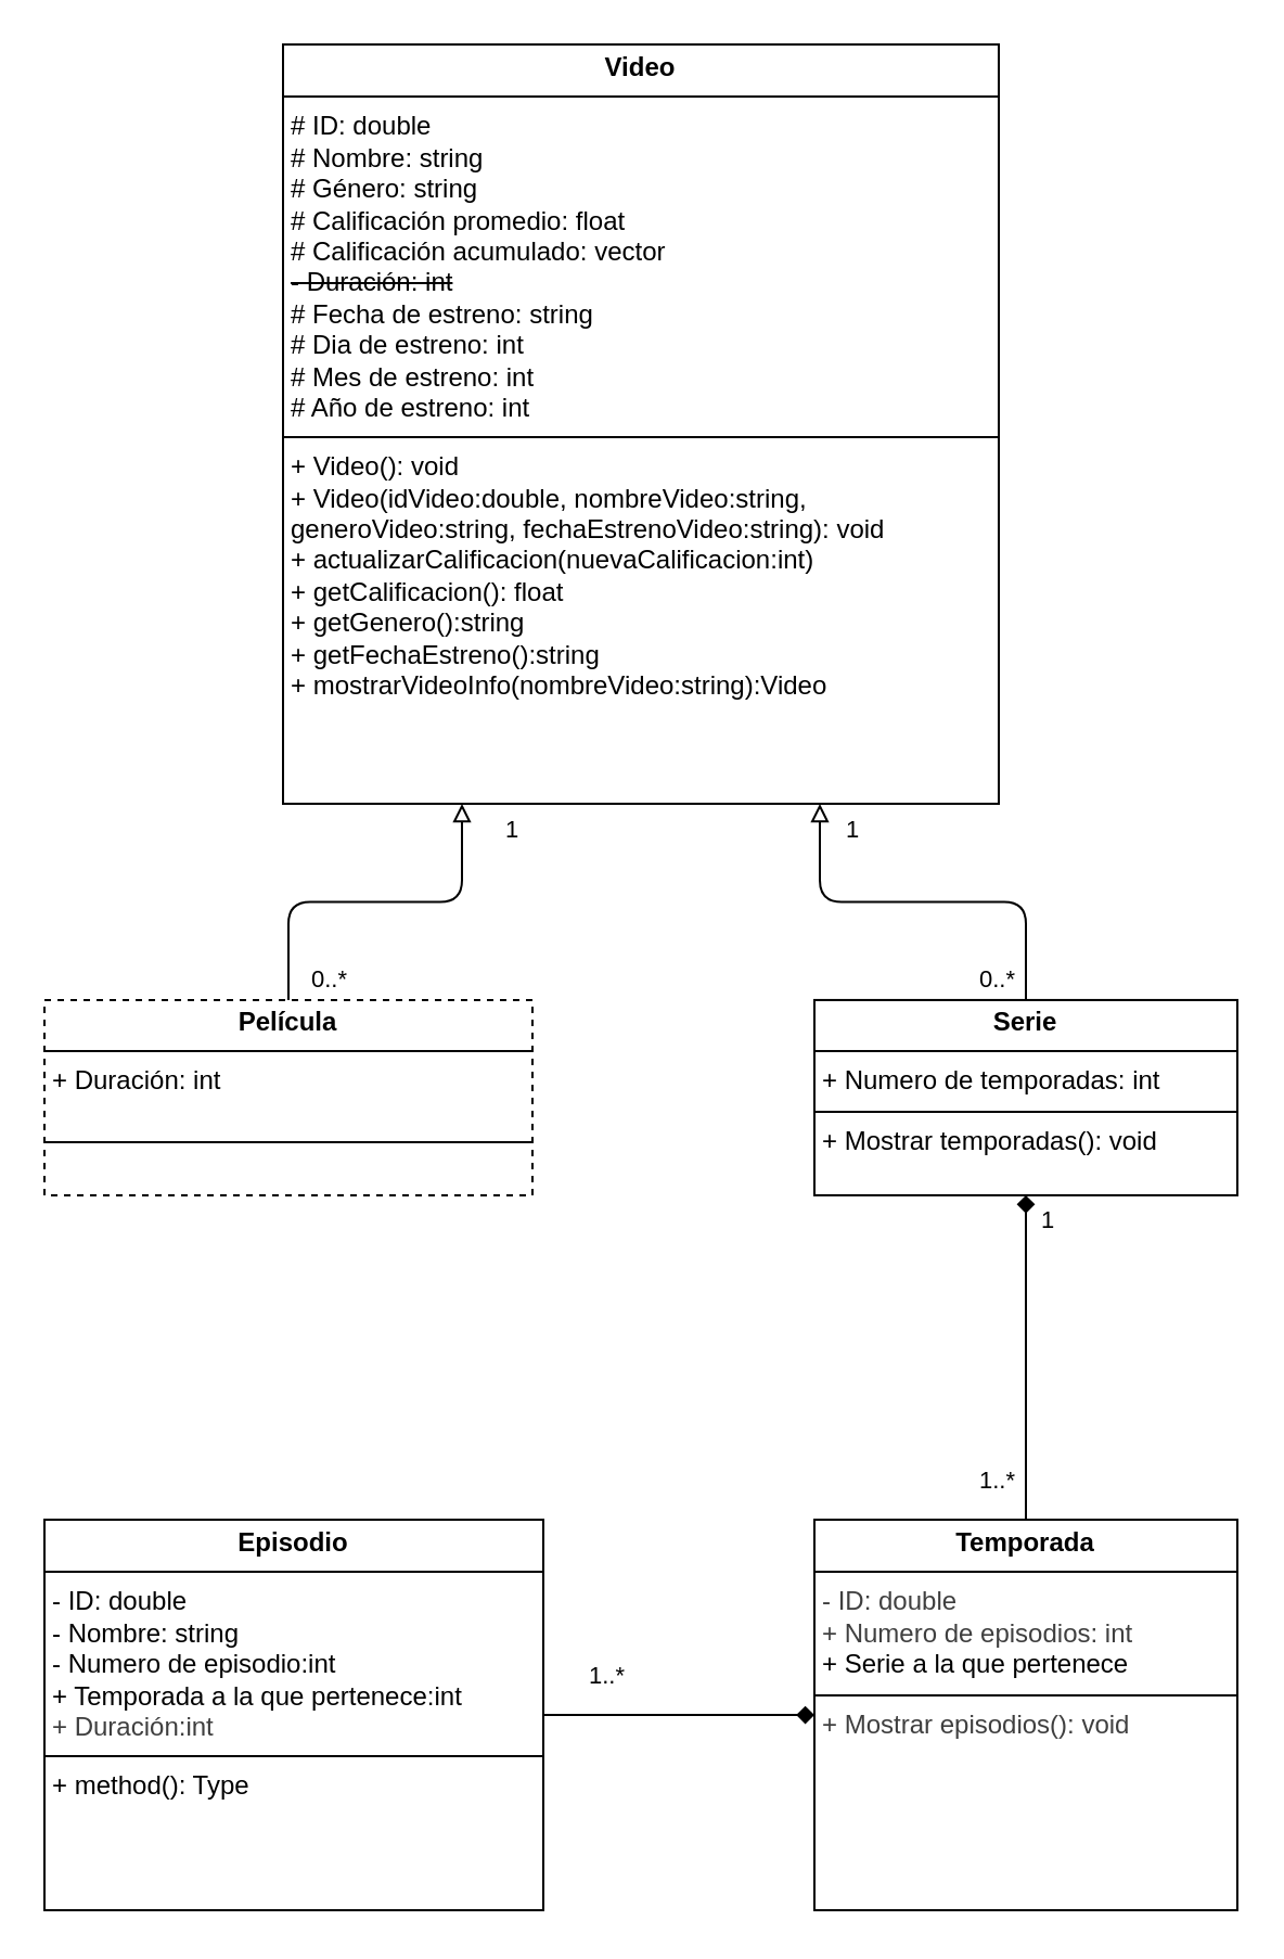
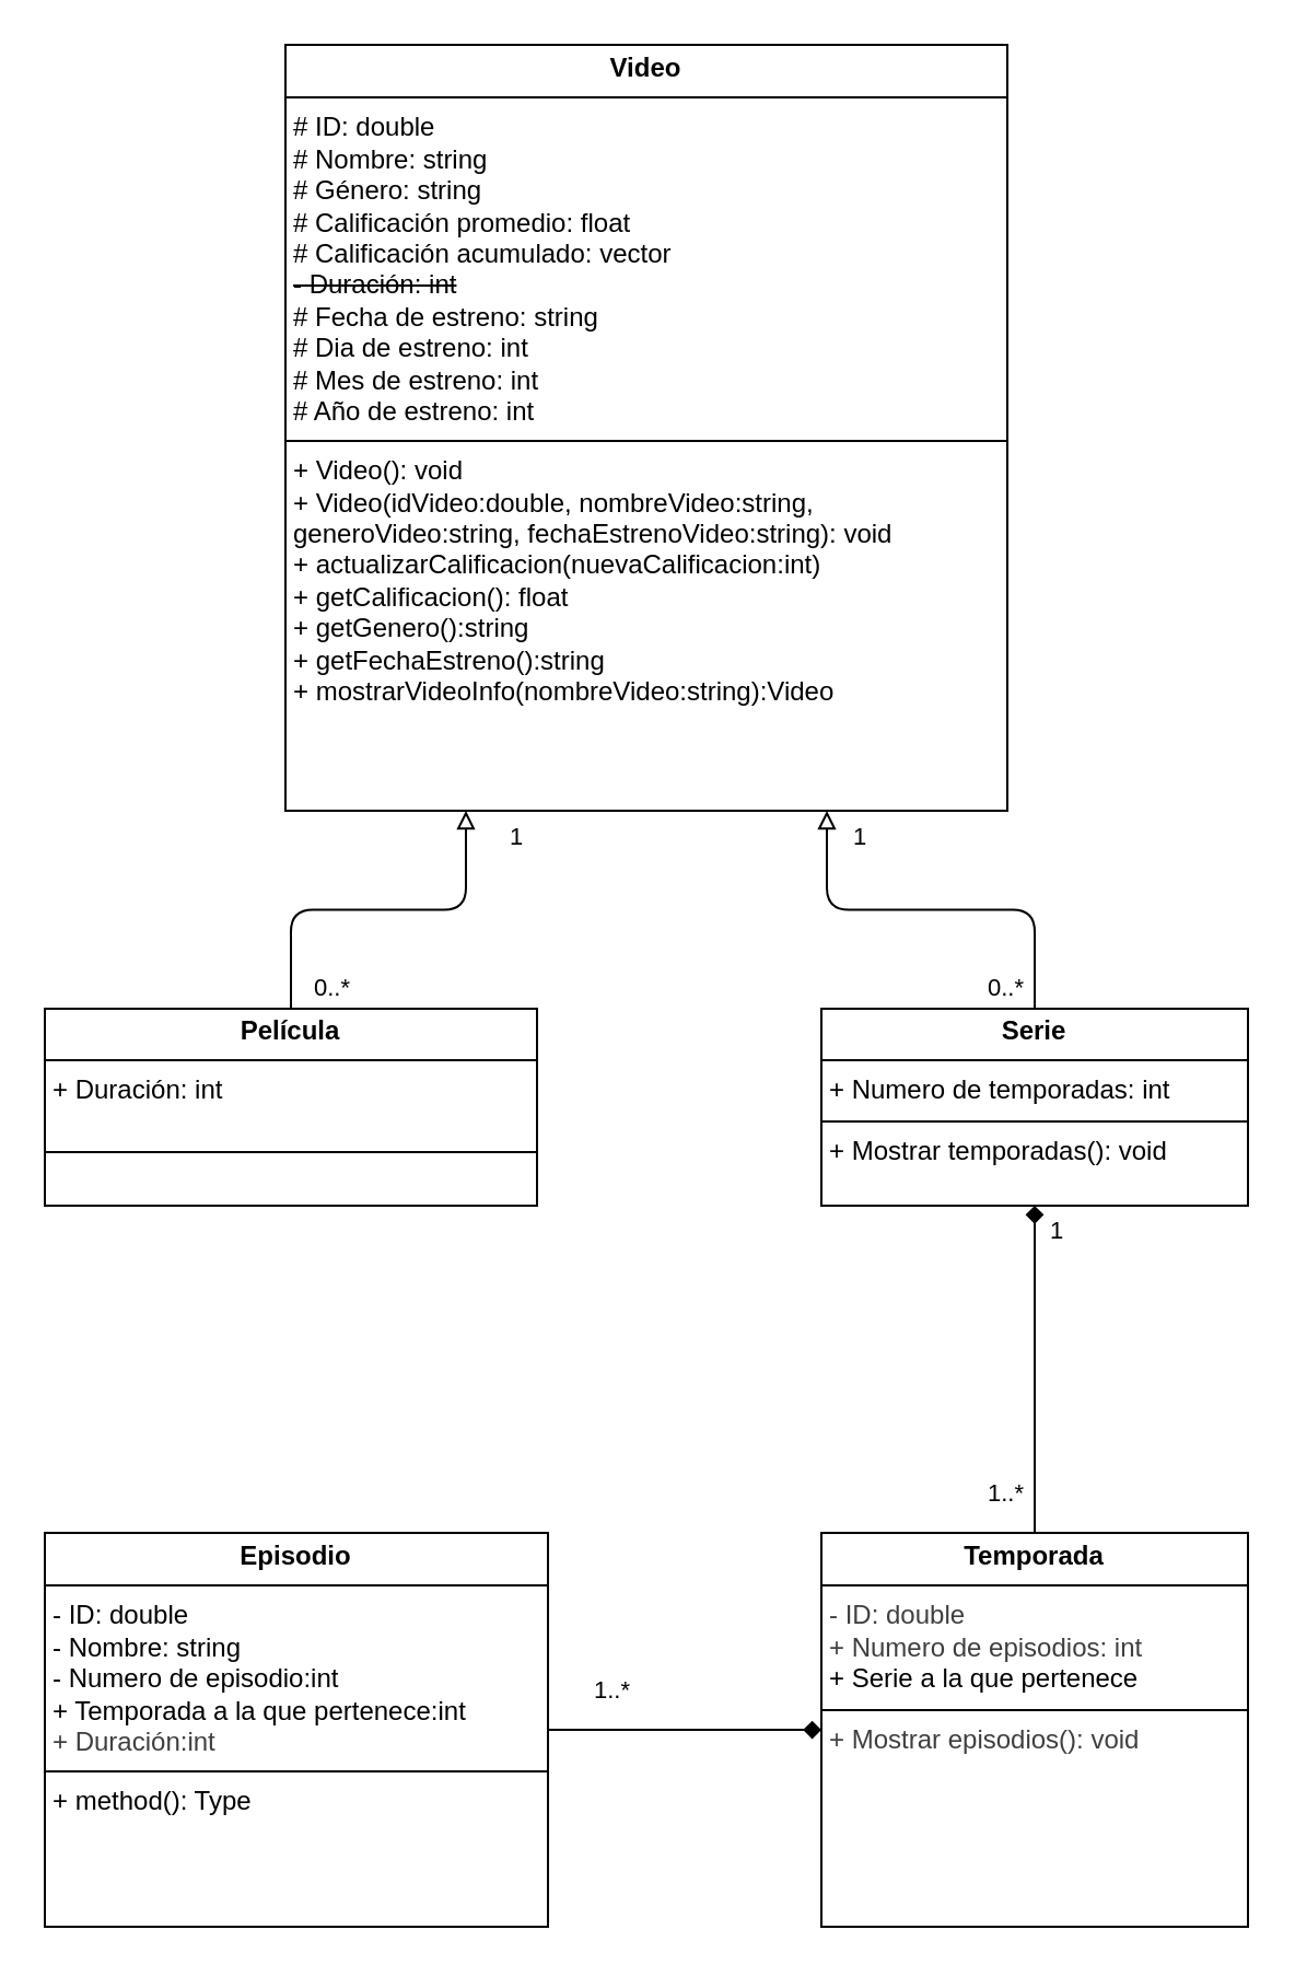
- <mxCell id="5" value="&lt;p style=&quot;margin:0px;margin-top:4px;text-align:center;&quot;&gt;&lt;b&gt;Película&lt;/b&gt;&lt;/p&gt;&lt;hr size=&quot;1&quot; style=&quot;border-style:solid;&quot;&gt;&lt;p style=&quot;margin: 0px 0px 0px 4px;&quot;&gt;+ Duración: int&lt;/p&gt;&lt;div&gt;&lt;br&gt;&lt;/div&gt;&lt;hr size=&quot;1&quot; style=&quot;border-style:solid;&quot;&gt;&lt;p style=&quot;margin:0px;margin-left:4px;&quot;&gt;&lt;br&gt;&lt;/p&gt;" style="verticalAlign=top;align=left;overflow=fill;html=1;whiteSpace=wrap;dashed=1;" vertex="1" parent="1"><mxGeometry x="20" y="460.47" width="225" height="90" as="geometry" /></mxCell>
+ <mxCell id="5" value="&lt;p style=&quot;margin:0px;margin-top:4px;text-align:center;&quot;&gt;&lt;b&gt;Película&lt;/b&gt;&lt;/p&gt;&lt;hr size=&quot;1&quot; style=&quot;border-style:solid;&quot;&gt;&lt;p style=&quot;margin: 0px 0px 0px 4px;&quot;&gt;+ Duración: int&lt;/p&gt;&lt;div&gt;&lt;br&gt;&lt;/div&gt;&lt;hr size=&quot;1&quot; style=&quot;border-style:solid;&quot;&gt;&lt;p style=&quot;margin:0px;margin-left:4px;&quot;&gt;&lt;br&gt;&lt;/p&gt;" style="verticalAlign=top;align=left;overflow=fill;html=1;whiteSpace=wrap;" vertex="1" parent="1"><mxGeometry x="20" y="460.47" width="225" height="90" as="geometry" /></mxCell>
